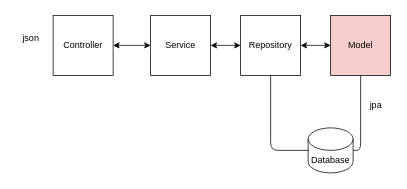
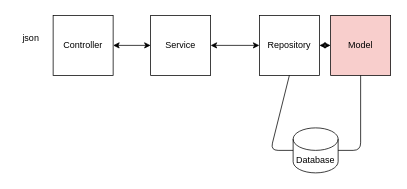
- <mxCell id="4" value="Repository" style="whiteSpace=wrap;html=1;aspect=fixed;" vertex="1" parent="1"><mxGeometry x="320" y="20" width="80" height="80" as="geometry" /></mxCell>
+ <mxCell id="4" value="Repository" style="whiteSpace=wrap;html=1;aspect=fixed;" vertex="1" parent="1"><mxGeometry x="345" y="20" width="80" height="80" as="geometry" /></mxCell>
- <mxCell id="13" value="jpa" style="text;html=1;align=center;verticalAlign=middle;resizable=0;points=[];autosize=1;strokeColor=none;" vertex="1" parent="1"><mxGeometry x="485" y="130" width="30" height="20" as="geometry" /></mxCell>
- <mxCell id="6" value="Database" style="shape=cylinder3;whiteSpace=wrap;html=1;boundedLbl=1;backgroundOutline=1;size=15;" vertex="1" parent="1"><mxGeometry x="410" y="170" width="60" height="60" as="geometry" /></mxCell>
+ <mxCell id="6" value="Database" style="shape=cylinder3;whiteSpace=wrap;html=1;boundedLbl=1;backgroundOutline=1;size=15;" vertex="1" parent="1"><mxGeometry x="390" y="170" width="60" height="60" as="geometry" /></mxCell>
